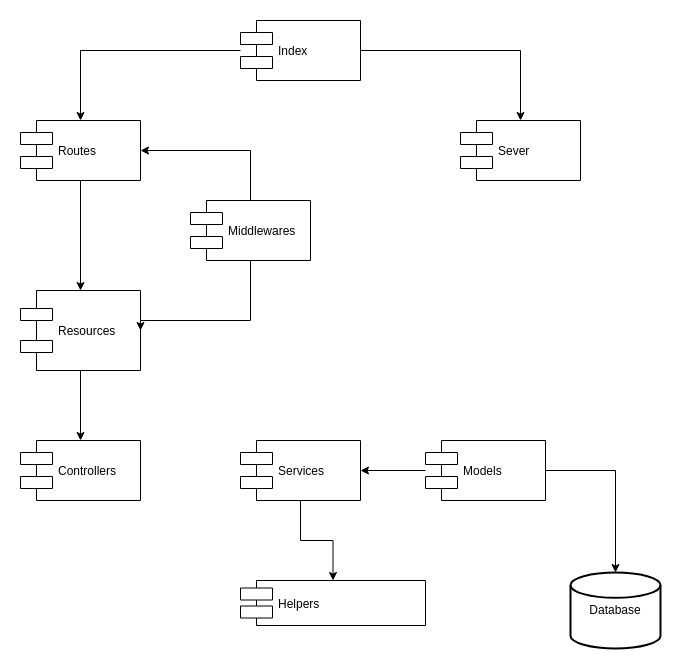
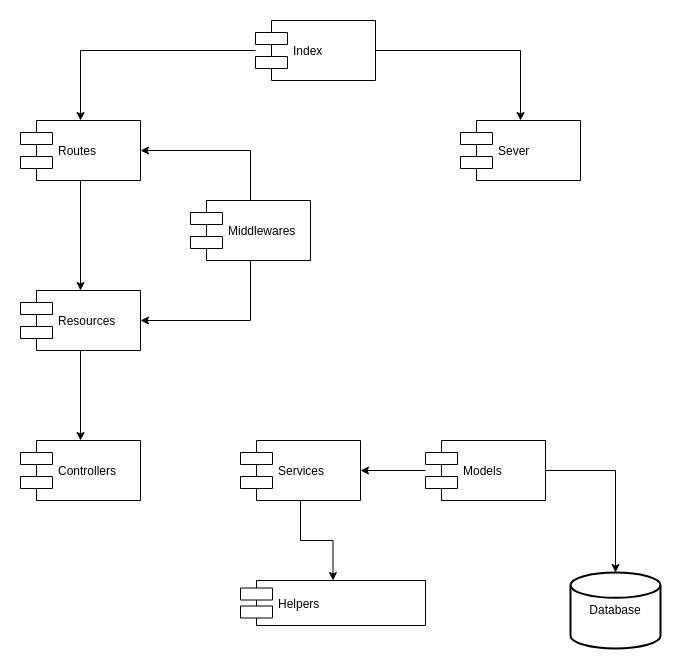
- <mxCell id="4" value="Index" style="shape=component;align=left;spacingLeft=36;" vertex="1" parent="1"><mxGeometry x="240" y="20" width="120" height="60" as="geometry" /></mxCell>
+ <mxCell id="4" value="Index" style="shape=component;align=left;spacingLeft=36;" vertex="1" parent="1"><mxGeometry x="255" y="20" width="120" height="60" as="geometry" /></mxCell>
- <mxCell id="8" value="Resources" style="shape=component;align=left;spacingLeft=36;" vertex="1" parent="1"><mxGeometry x="20" y="290" width="120" height="80" as="geometry" /></mxCell>
+ <mxCell id="8" value="Resources" style="shape=component;align=left;spacingLeft=36;" vertex="1" parent="1"><mxGeometry x="20" y="290" width="120" height="60" as="geometry" /></mxCell>
